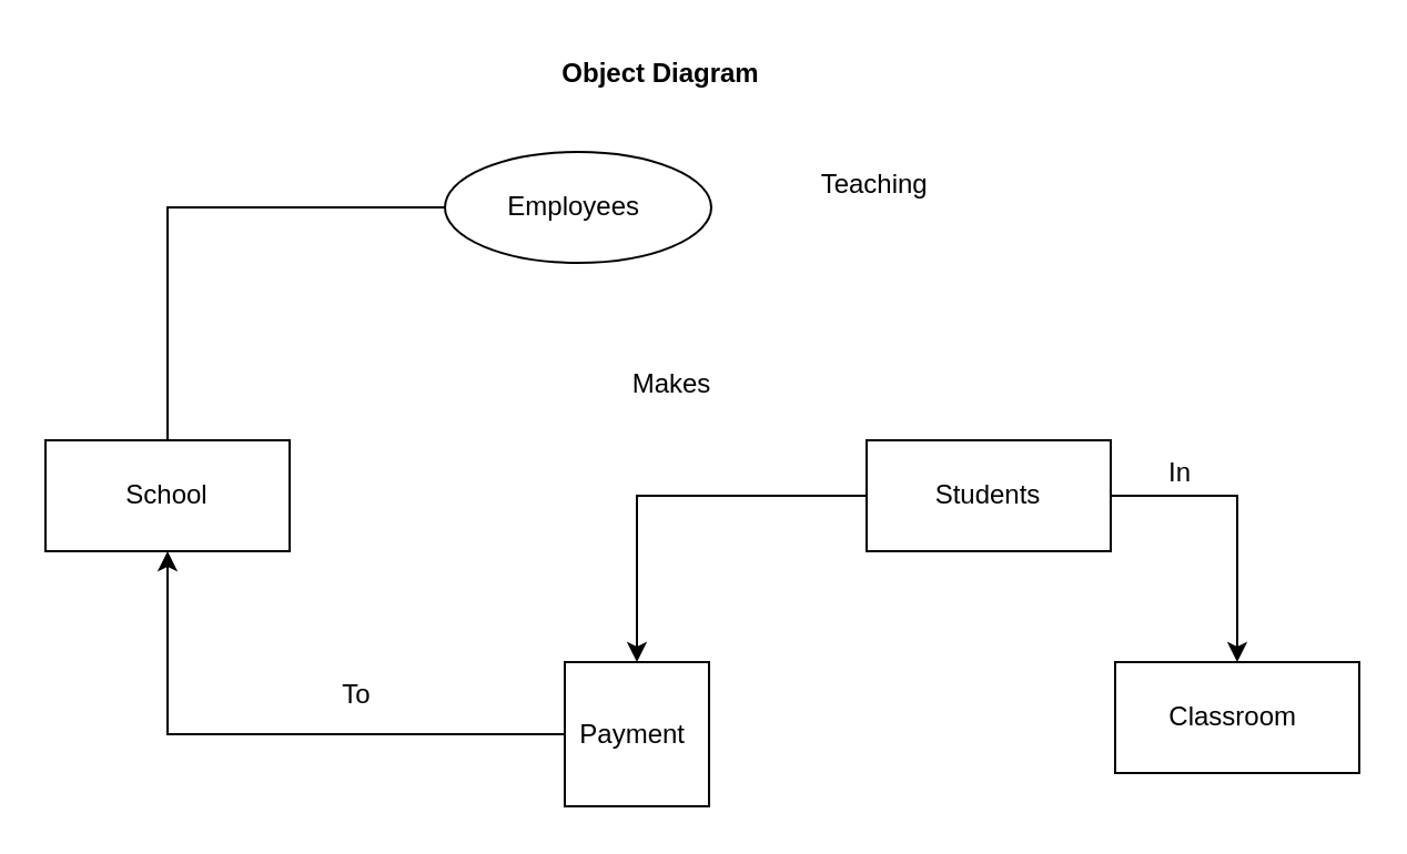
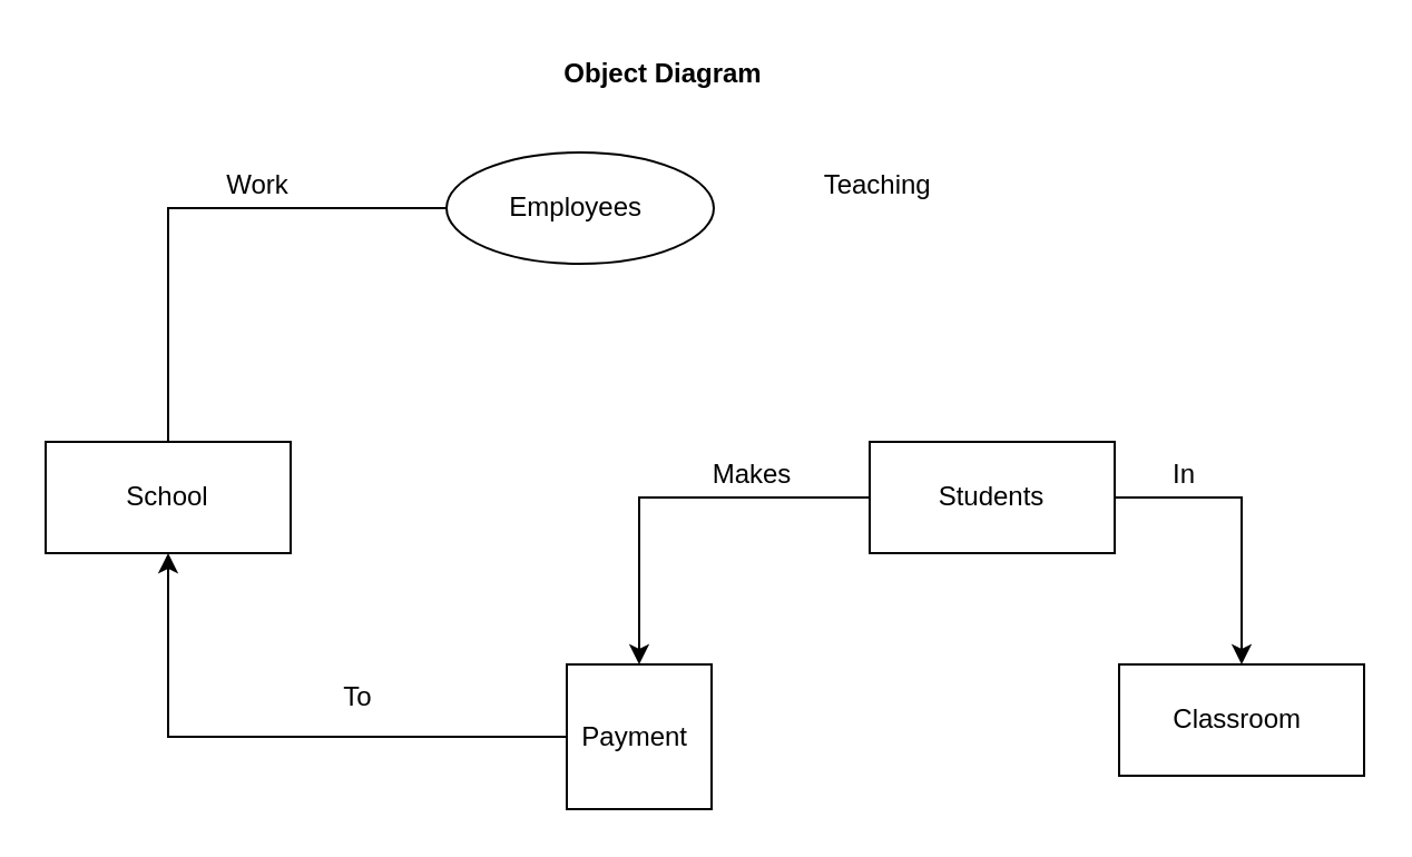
+ <mxCell id="9" value="Work" style="text;html=1;align=center;verticalAlign=middle;resizable=0;points=[];autosize=1;strokeColor=none;fillColor=none;" vertex="1" parent="1"><mxGeometry x="90" y="68" width="50" height="30" as="geometry" /></mxCell>
- <mxCell id="15" value="Makes" style="text;html=1;align=center;verticalAlign=middle;resizable=0;points=[];autosize=1;strokeColor=none;fillColor=none;" vertex="1" parent="1"><mxGeometry x="272" y="158" width="60" height="30" as="geometry" /></mxCell>
+ <mxCell id="15" value="Makes" style="text;html=1;align=center;verticalAlign=middle;resizable=0;points=[];autosize=1;strokeColor=none;fillColor=none;" vertex="1" parent="1"><mxGeometry x="307" y="198" width="60" height="30" as="geometry" /></mxCell>
